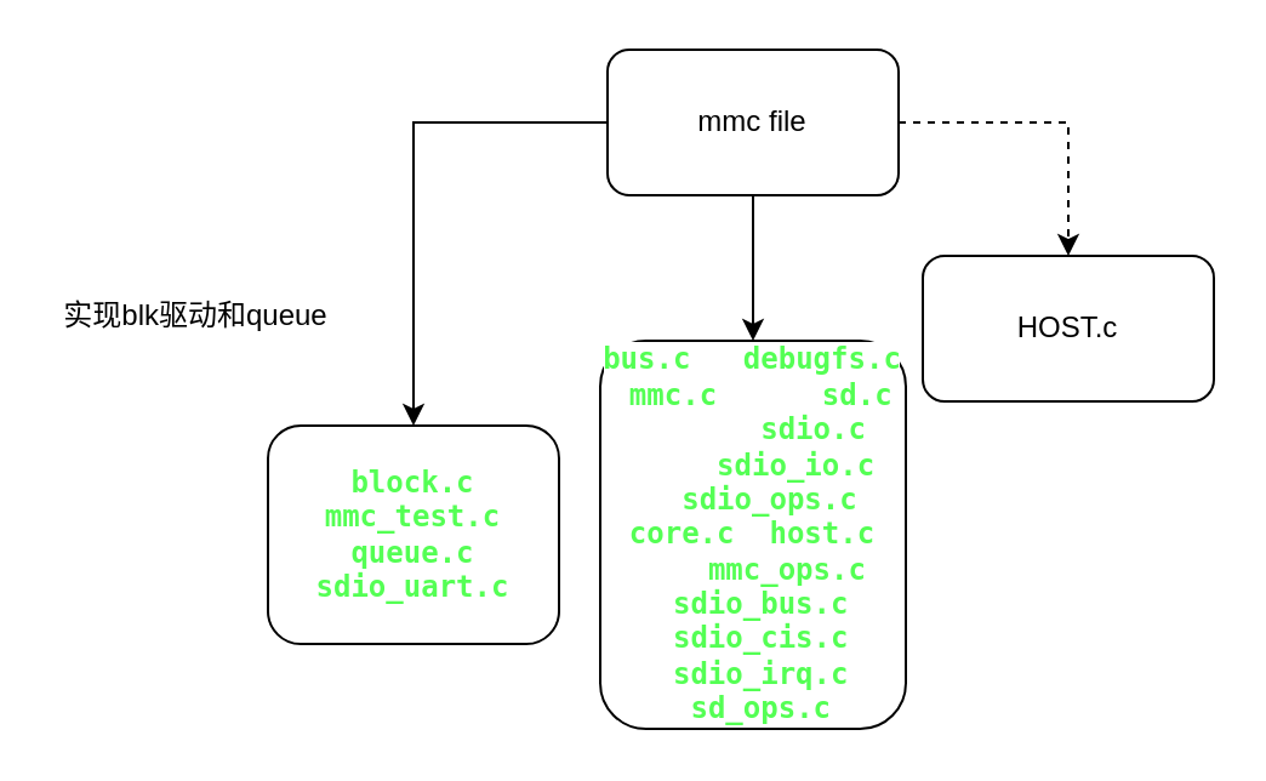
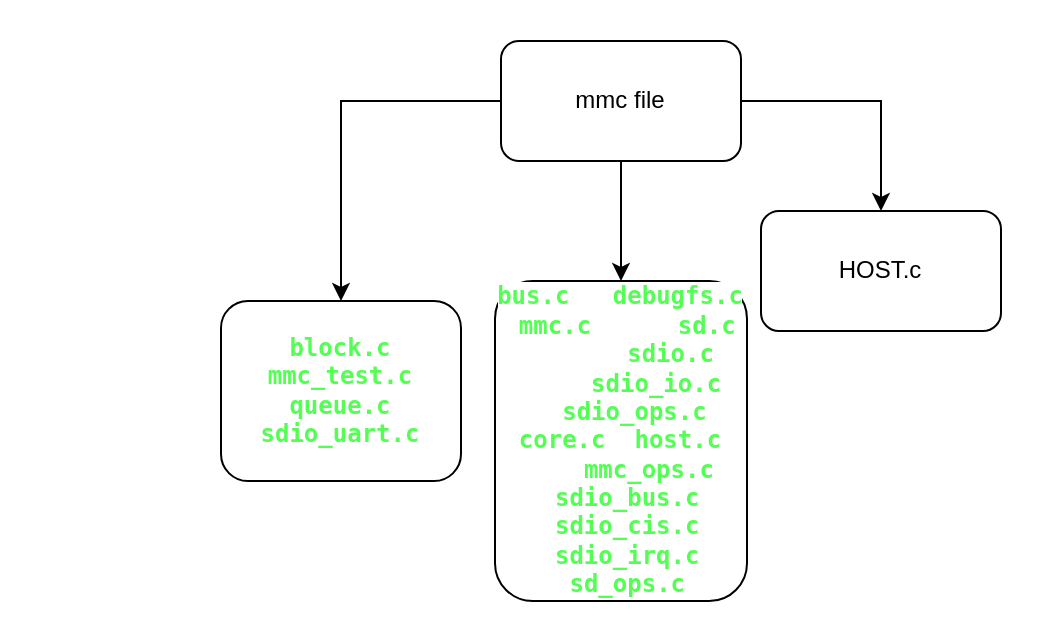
- <mxCell id="4" style="edgeStyle=orthogonalEdgeStyle;rounded=0;orthogonalLoop=1;jettySize=auto;html=1;entryX=0.5;entryY=0;entryDx=0;entryDy=0;dashed=1;" edge="1" parent="1" source="5" target="8"><mxGeometry relative="1" as="geometry" /></mxCell>
+ <mxCell id="4" style="edgeStyle=orthogonalEdgeStyle;rounded=0;orthogonalLoop=1;jettySize=auto;html=1;entryX=0.5;entryY=0;entryDx=0;entryDy=0;" edge="1" parent="1" source="5" target="8"><mxGeometry relative="1" as="geometry" /></mxCell>
- <mxCell id="9" value="实现blk驱动和queue" style="text;html=1;resizable=0;autosize=1;align=center;verticalAlign=middle;points=[];fillColor=none;strokeColor=none;rounded=0;" vertex="1" parent="1"><mxGeometry x="20" y="120" width="120" height="20" as="geometry" /></mxCell>
- <mxCell id="6" value="&lt;span style=&quot;font-family: monospace&quot;&gt;&lt;span style=&quot;font-weight: bold ; color: #54ff54 ; background-color: #ffffff&quot;&gt;block.c&lt;br&gt;&lt;/span&gt;&lt;/span&gt;&lt;span style=&quot;font-family: monospace&quot;&gt;&lt;span style=&quot;font-weight: bold ; color: #54ff54 ; background-color: #ffffff&quot;&gt;mmc_test.c&lt;br&gt;&lt;/span&gt;&lt;/span&gt;&lt;span style=&quot;font-family: monospace&quot;&gt;&lt;span style=&quot;font-weight: bold ; color: #54ff54 ; background-color: #ffffff&quot;&gt;queue.c&lt;br&gt;&lt;/span&gt;&lt;/span&gt;&lt;span style=&quot;font-family: monospace&quot;&gt;&lt;span style=&quot;font-weight: bold ; color: #54ff54 ; background-color: #ffffff&quot;&gt;sdio_uart.c&lt;/span&gt;&lt;br&gt;&lt;/span&gt;" style="rounded=1;whiteSpace=wrap;html=1;" vertex="1" parent="1"><mxGeometry x="110" y="175" width="120" height="90" as="geometry" /></mxCell>
+ <mxCell id="6" value="&lt;span style=&quot;font-family: monospace&quot;&gt;&lt;span style=&quot;font-weight: bold ; color: #54ff54 ; background-color: #ffffff&quot;&gt;block.c&lt;br&gt;&lt;/span&gt;&lt;/span&gt;&lt;span style=&quot;font-family: monospace&quot;&gt;&lt;span style=&quot;font-weight: bold ; color: #54ff54 ; background-color: #ffffff&quot;&gt;mmc_test.c&lt;br&gt;&lt;/span&gt;&lt;/span&gt;&lt;span style=&quot;font-family: monospace&quot;&gt;&lt;span style=&quot;font-weight: bold ; color: #54ff54 ; background-color: #ffffff&quot;&gt;queue.c&lt;br&gt;&lt;/span&gt;&lt;/span&gt;&lt;span style=&quot;font-family: monospace&quot;&gt;&lt;span style=&quot;font-weight: bold ; color: #54ff54 ; background-color: #ffffff&quot;&gt;sdio_uart.c&lt;/span&gt;&lt;br&gt;&lt;/span&gt;" style="rounded=1;whiteSpace=wrap;html=1;" vertex="1" parent="1"><mxGeometry x="110" y="150" width="120" height="90" as="geometry" /></mxCell>
